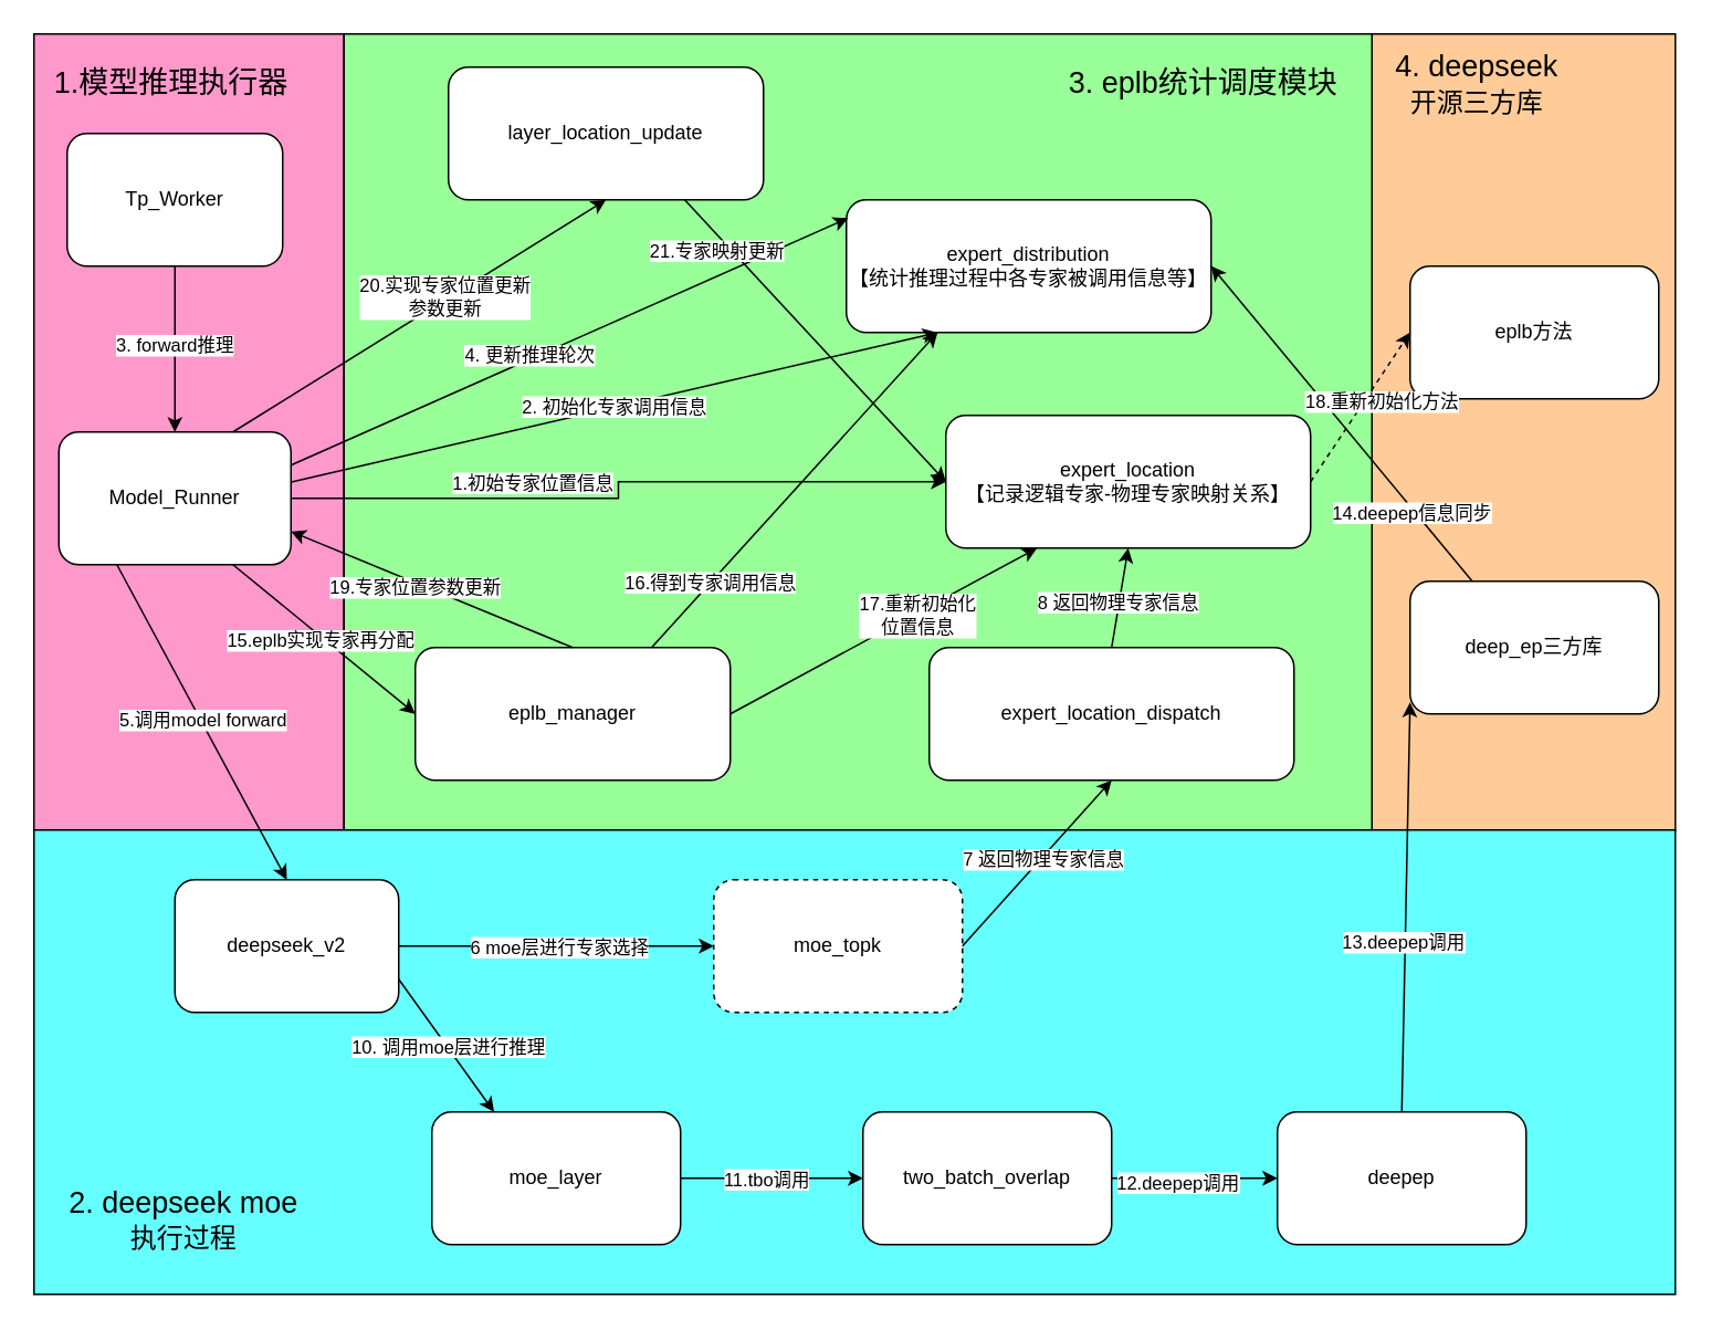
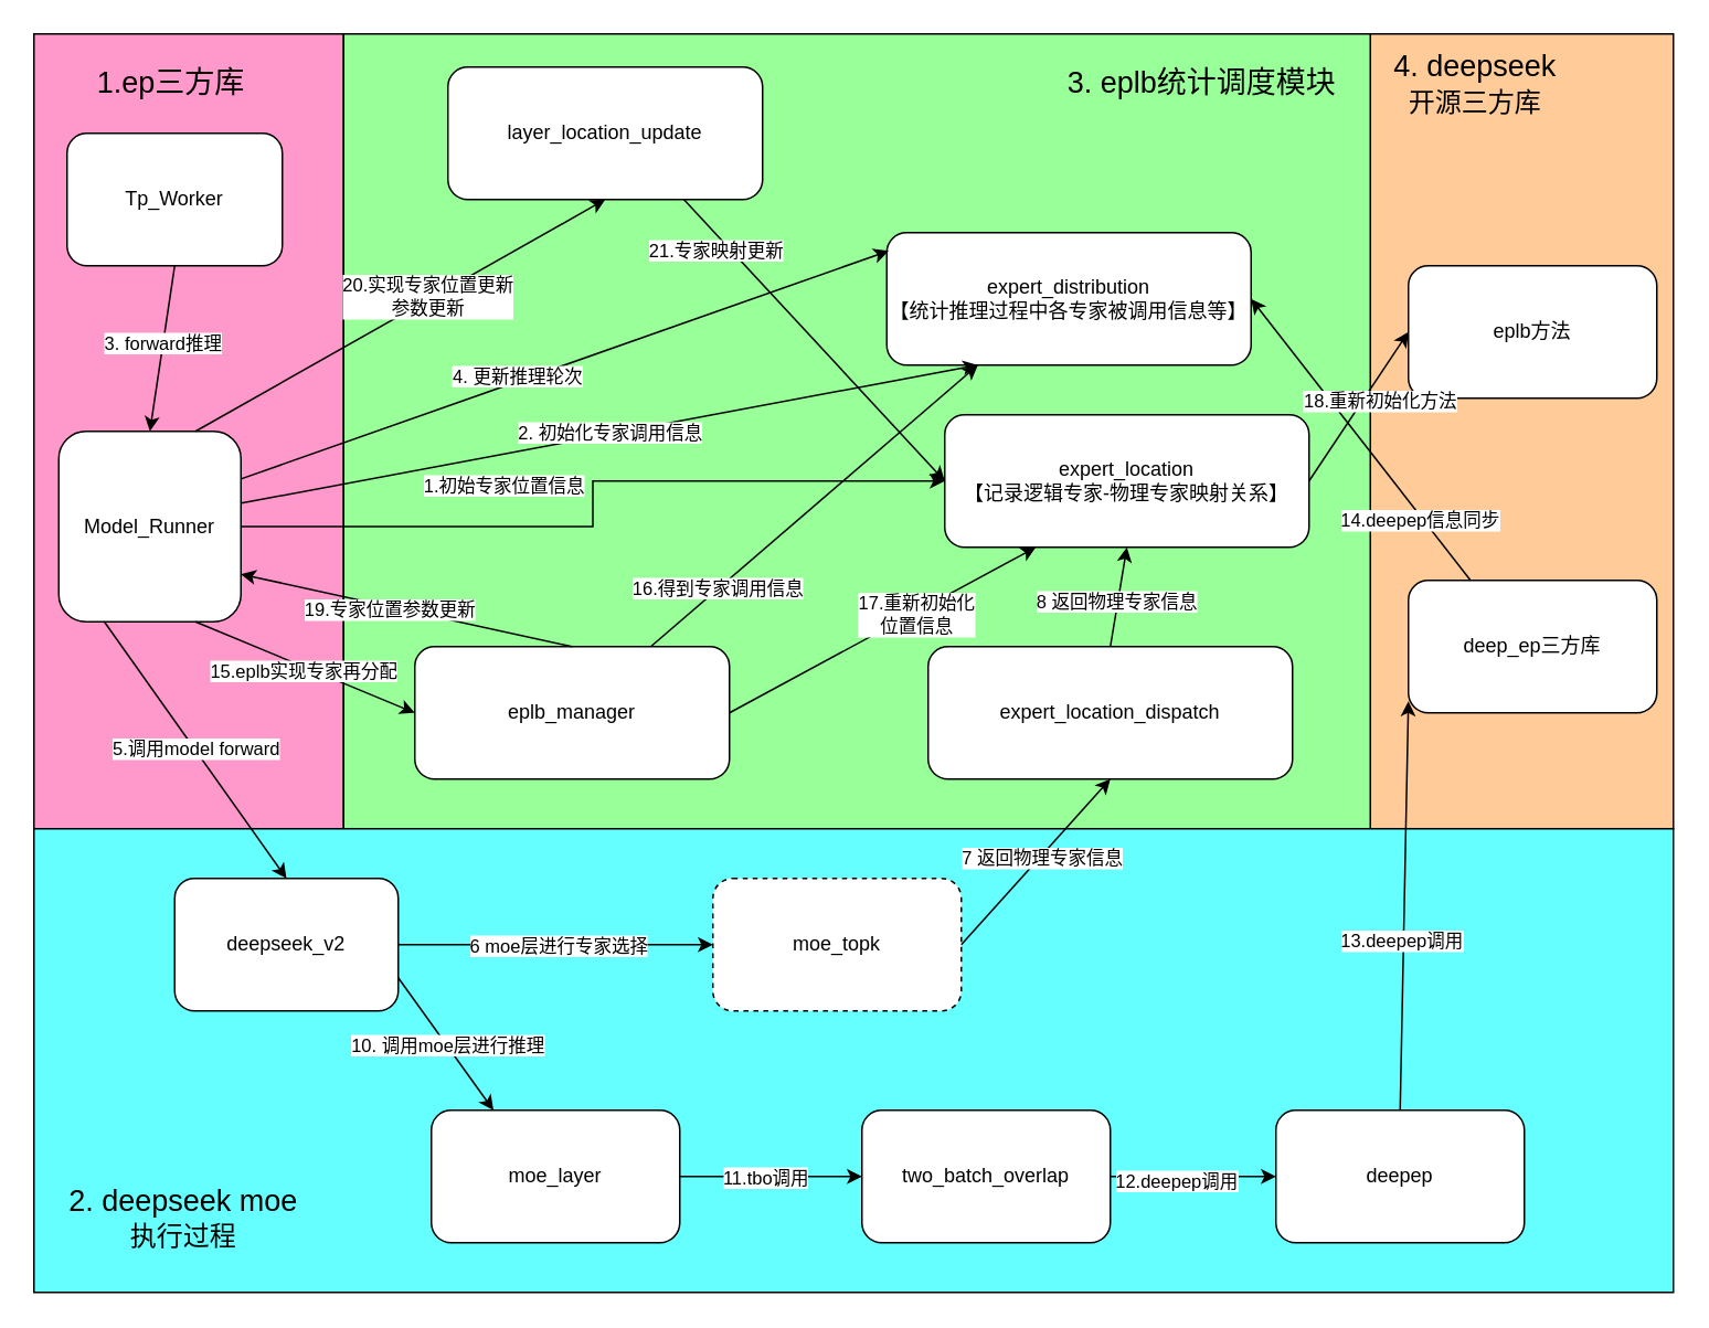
- <mxCell id="60" value="&lt;font style=&quot;font-size: 18px;&quot;&gt;1.模型推理执行器&amp;nbsp;&lt;/font&gt;" style="text;html=1;align=center;verticalAlign=middle;resizable=0;points=[];autosize=1;strokeColor=none;fillColor=none;" vertex="1" parent="1"><mxGeometry x="20" y="30" width="170" height="40" as="geometry" /></mxCell>
+ <mxCell id="60" value="&lt;font style=&quot;font-size: 18px;&quot;&gt;1.ep三方库&amp;nbsp;&lt;/font&gt;" style="text;html=1;align=center;verticalAlign=middle;resizable=0;points=[];autosize=1;strokeColor=none;fillColor=none;" vertex="1" parent="1"><mxGeometry x="20" y="30" width="170" height="40" as="geometry" /></mxCell>
- <mxCell id="11" value="expert_distribution&lt;div&gt;【统计推理过程中各专家被调用信息等】&lt;/div&gt;" style="rounded=1;whiteSpace=wrap;html=1;" vertex="1" parent="1"><mxGeometry x="510" y="120" width="220" height="80" as="geometry" /></mxCell>
+ <mxCell id="11" value="expert_distribution&lt;div&gt;【统计推理过程中各专家被调用信息等】&lt;/div&gt;" style="rounded=1;whiteSpace=wrap;html=1;" vertex="1" parent="1"><mxGeometry x="535" y="140" width="220" height="80" as="geometry" /></mxCell>
- <mxCell id="51" value="" style="endArrow=classic;html=1;rounded=0;exitX=1;exitY=0.5;exitDx=0;exitDy=0;entryX=0;entryY=0.5;entryDx=0;entryDy=0;dashed=1;" edge="1" parent="1" source="10" target="50"><mxGeometry width="50" height="50" relative="1" as="geometry"><mxPoint x="750" y="460" as="sourcePoint" /><mxPoint x="800" y="410" as="targetPoint" /></mxGeometry></mxCell>
+ <mxCell id="51" value="" style="endArrow=classic;html=1;rounded=0;exitX=1;exitY=0.5;exitDx=0;exitDy=0;entryX=0;entryY=0.5;entryDx=0;entryDy=0;" edge="1" parent="1" source="10" target="50"><mxGeometry width="50" height="50" relative="1" as="geometry"><mxPoint x="750" y="460" as="sourcePoint" /><mxPoint x="800" y="410" as="targetPoint" /></mxGeometry></mxCell>
- <mxCell id="8" value="Model_Runner" style="rounded=1;whiteSpace=wrap;html=1;" vertex="1" parent="1"><mxGeometry x="35" y="260" width="140" height="80" as="geometry" /></mxCell>
+ <mxCell id="8" value="Model_Runner" style="rounded=1;whiteSpace=wrap;html=1;" vertex="1" parent="1"><mxGeometry x="35" y="260" width="110" height="115" as="geometry" /></mxCell>
